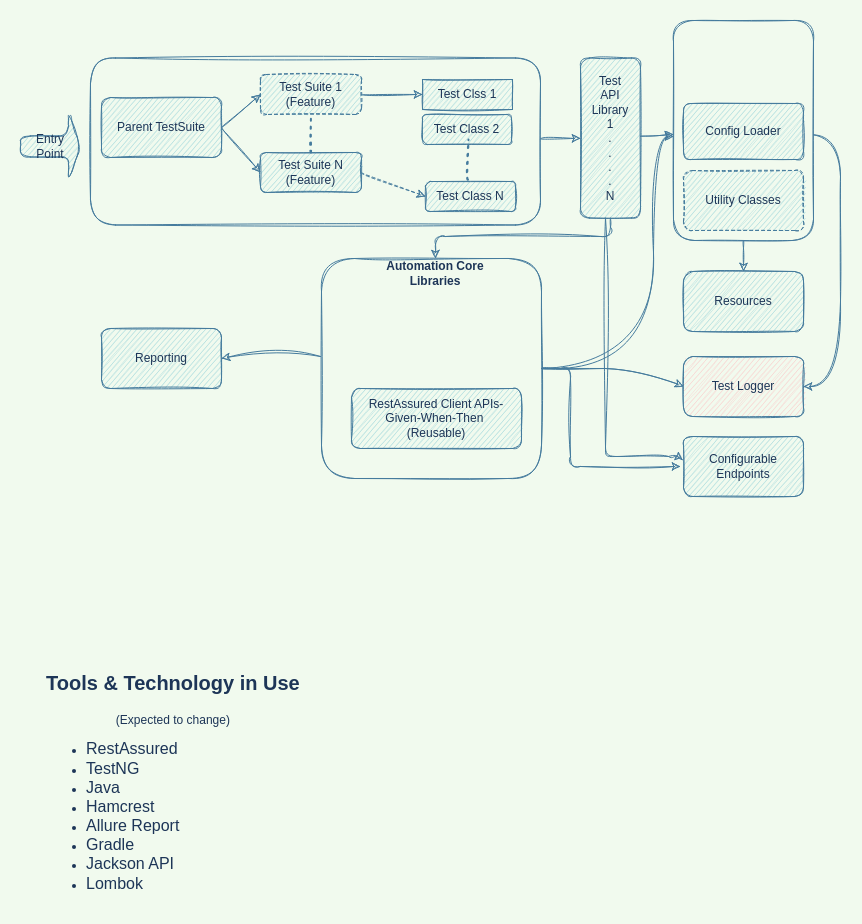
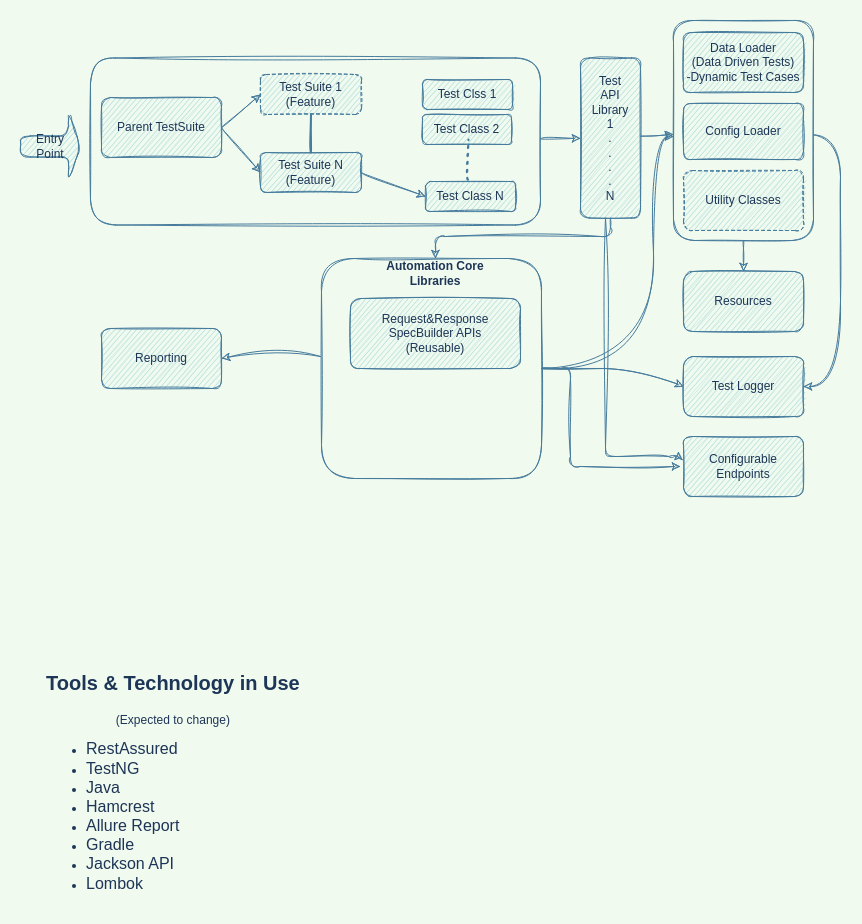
+ <mxCell id="9" value="Data Loader&lt;br&gt;(Data Driven Tests)&lt;br&gt;-Dynamic Test Cases" style="rounded=1;whiteSpace=wrap;html=1;fillColor=#A8DADC;strokeColor=#457B9D;fontColor=#1D3557;sketch=1;" parent="1" vertex="1"><mxGeometry x="683" y="32" width="120" height="60" as="geometry" /></mxCell>
- <mxCell id="22" value="" style="edgeStyle=none;rounded=1;orthogonalLoop=1;jettySize=auto;html=1;strokeColor=#457B9D;fontColor=#1D3557;fillColor=#A8DADC;curved=1;sketch=1;labelBackgroundColor=#F1FAEE;" edge="1" parent="1" source="23" target="21"><mxGeometry relative="1" as="geometry" /></mxCell>
- <mxCell id="21" value="Test Clss 1" style="whiteSpace=wrap;html=1;fillColor=#A8DADC;strokeColor=#457B9D;fontColor=#1D3557;sketch=1;rounded=0;" vertex="1" parent="1"><mxGeometry x="422" y="79" width="90" height="30" as="geometry" /></mxCell>
+ <mxCell id="21" value="Test Clss 1" style="rounded=1;whiteSpace=wrap;html=1;fillColor=#A8DADC;strokeColor=#457B9D;fontColor=#1D3557;sketch=1;" vertex="1" parent="1"><mxGeometry x="422" y="79" width="90" height="30" as="geometry" /></mxCell>
- <mxCell id="26" value="" style="endArrow=none;dashed=1;html=1;dashPattern=1 3;strokeWidth=2;rounded=1;strokeColor=#457B9D;fontColor=#1D3557;fillColor=#A8DADC;exitX=0.5;exitY=0;exitDx=0;exitDy=0;entryX=0.5;entryY=1;entryDx=0;entryDy=0;curved=1;sketch=1;labelBackgroundColor=#F1FAEE;" edge="1" parent="1" source="25" target="23"><mxGeometry width="50" height="50" relative="1" as="geometry"><mxPoint x="271" y="172" as="sourcePoint" /><mxPoint x="321" y="112" as="targetPoint" /></mxGeometry></mxCell>
+ <mxCell id="26" value="" style="endArrow=none;dashed=0;html=1;dashPattern=1 3;strokeWidth=2;rounded=1;strokeColor=#457B9D;fontColor=#1D3557;fillColor=#A8DADC;exitX=0.5;exitY=0;exitDx=0;exitDy=0;entryX=0.5;entryY=1;entryDx=0;entryDy=0;curved=1;sketch=1;labelBackgroundColor=#F1FAEE;" edge="1" parent="1" source="25" target="23"><mxGeometry width="50" height="50" relative="1" as="geometry"><mxPoint x="271" y="172" as="sourcePoint" /><mxPoint x="321" y="112" as="targetPoint" /></mxGeometry></mxCell>
- <mxCell id="24" value="" style="edgeStyle=none;rounded=1;orthogonalLoop=1;jettySize=auto;html=1;strokeColor=#457B9D;fontColor=#1D3557;fillColor=#A8DADC;entryX=0;entryY=0.5;entryDx=0;entryDy=0;exitX=1;exitY=0.5;exitDx=0;exitDy=0;curved=1;sketch=1;labelBackgroundColor=#F1FAEE;dashed=1;" edge="1" parent="1" source="25" target="27"><mxGeometry relative="1" as="geometry"><mxPoint x="381" y="182" as="sourcePoint" /></mxGeometry></mxCell>
+ <mxCell id="24" value="" style="edgeStyle=none;rounded=1;orthogonalLoop=1;jettySize=auto;html=1;strokeColor=#457B9D;fontColor=#1D3557;fillColor=#A8DADC;entryX=0;entryY=0.5;entryDx=0;entryDy=0;exitX=1;exitY=0.5;exitDx=0;exitDy=0;curved=1;sketch=1;labelBackgroundColor=#F1FAEE;" edge="1" parent="1" source="25" target="27"><mxGeometry relative="1" as="geometry"><mxPoint x="381" y="182" as="sourcePoint" /></mxGeometry></mxCell>
+ <mxCell id="7" value="Request&amp;amp;Response SpecBuilder APIs&lt;br&gt;(Reusable)" style="rounded=1;whiteSpace=wrap;html=1;fillColor=#A8DADC;strokeColor=#457B9D;fontColor=#1D3557;sketch=1;" parent="1" vertex="1"><mxGeometry x="350" y="298" width="170" height="70" as="geometry" /></mxCell>
- <mxCell id="12" value="Test Logger" style="rounded=1;whiteSpace=wrap;html=1;fillColor=#f8cecc;strokeColor=#457B9D;fontColor=#1D3557;sketch=1;" parent="1" vertex="1"><mxGeometry x="683" y="356" width="120" height="60" as="geometry" /></mxCell>
+ <mxCell id="12" value="Test Logger" style="rounded=1;whiteSpace=wrap;html=1;fillColor=#A8DADC;strokeColor=#457B9D;fontColor=#1D3557;sketch=1;" parent="1" vertex="1"><mxGeometry x="683" y="356" width="120" height="60" as="geometry" /></mxCell>
- <mxCell id="8" value="RestAssured Client APIs-Given-When-Then&amp;nbsp;&lt;br&gt;(Reusable)" style="rounded=1;whiteSpace=wrap;html=1;fillColor=#A8DADC;strokeColor=#457B9D;fontColor=#1D3557;sketch=1;" parent="1" vertex="1"><mxGeometry x="351" y="388" width="170" height="60" as="geometry" /></mxCell>
